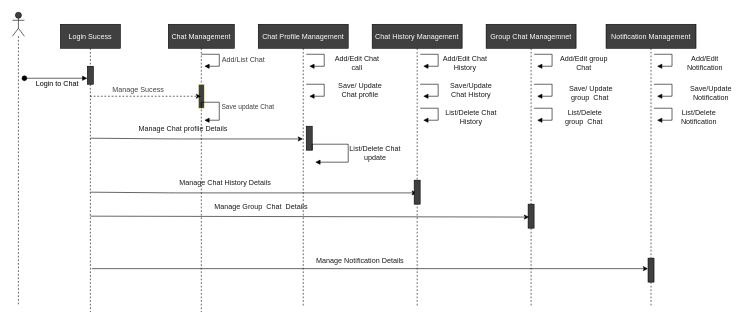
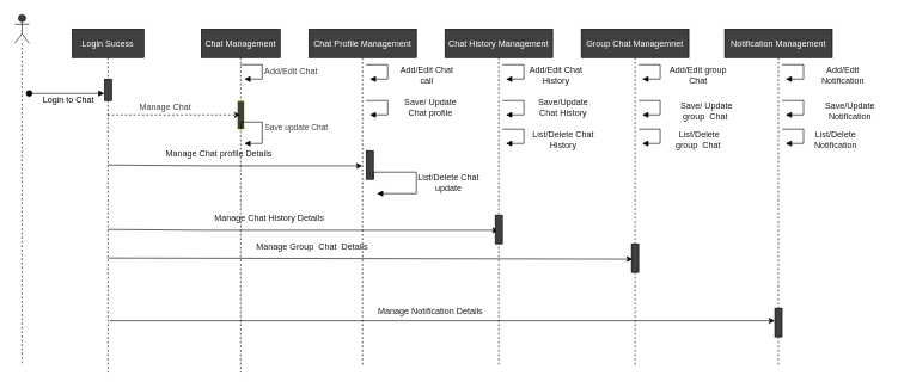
- <mxCell id="9" value="Add/List Chat" style="text;html=1;strokeColor=none;fillColor=none;align=center;verticalAlign=middle;whiteSpace=wrap;rounded=0;fontColor=#404040;" vertex="1" parent="1"><mxGeometry x="358" y="90" width="95" height="20" as="geometry" /></mxCell>
+ <mxCell id="9" value="Add/Edit Chat" style="text;html=1;strokeColor=none;fillColor=none;align=center;verticalAlign=middle;whiteSpace=wrap;rounded=0;fontColor=#404040;" vertex="1" parent="1"><mxGeometry x="358" y="90" width="95" height="20" as="geometry" /></mxCell>
- <mxCell id="11" value="Manage Sucess" style="text;html=1;strokeColor=none;fillColor=none;align=center;verticalAlign=middle;whiteSpace=wrap;rounded=0;fontColor=#404040;" vertex="1" parent="1"><mxGeometry x="170" y="140" width="120" height="20" as="geometry" /></mxCell>
+ <mxCell id="11" value="Manage Chat" style="text;html=1;strokeColor=none;fillColor=none;align=center;verticalAlign=middle;whiteSpace=wrap;rounded=0;fontColor=#404040;" vertex="1" parent="1"><mxGeometry x="170" y="140" width="120" height="20" as="geometry" /></mxCell>
